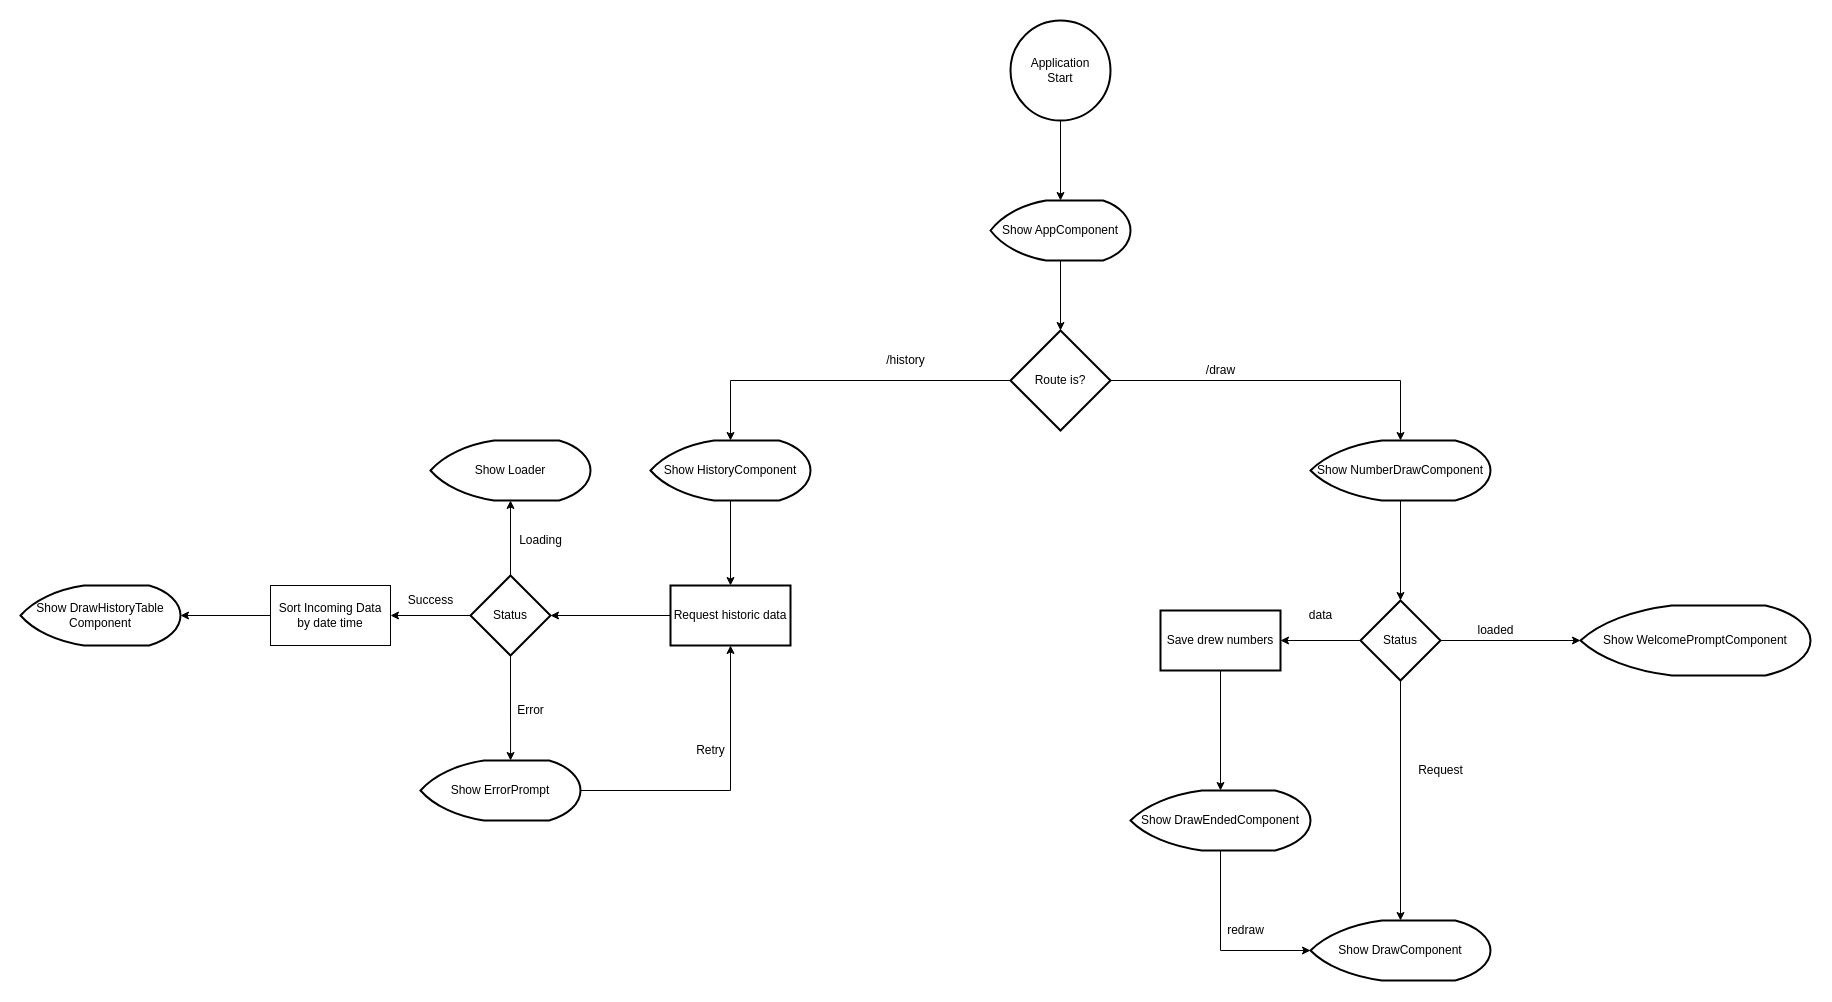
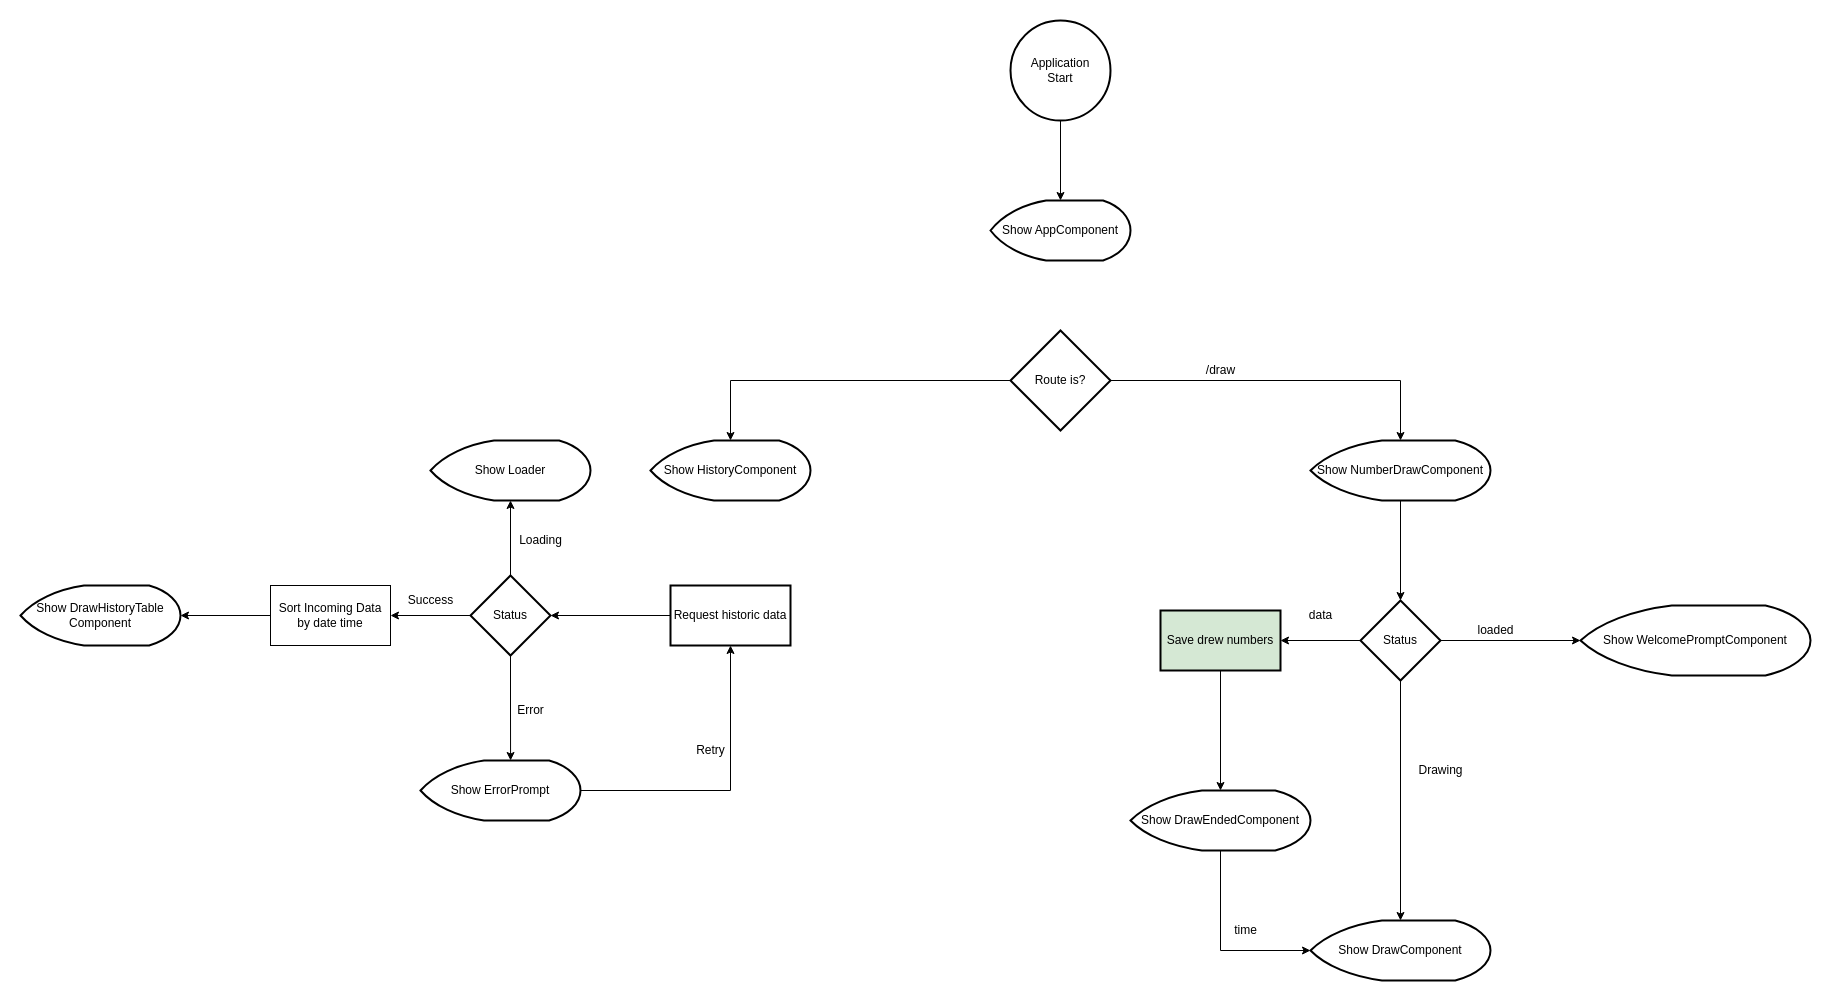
- <mxCell id="7" value="" style="edgeStyle=orthogonalEdgeStyle;rounded=0;orthogonalLoop=1;jettySize=auto;html=1;" edge="1" parent="1" source="8" target="6"><mxGeometry relative="1" as="geometry" /></mxCell>
- <mxCell id="26" value="/history" style="text;html=1;align=center;verticalAlign=middle;resizable=0;points=[];autosize=1;strokeColor=none;" vertex="1" parent="1"><mxGeometry x="880" y="350" width="50" height="20" as="geometry" /></mxCell>
- <mxCell id="29" style="edgeStyle=orthogonalEdgeStyle;rounded=0;orthogonalLoop=1;jettySize=auto;html=1;" edge="1" parent="1" source="30" target="28"><mxGeometry relative="1" as="geometry" /></mxCell>
- <mxCell id="22" value="Save drew numbers" style="whiteSpace=wrap;html=1;strokeWidth=2;" vertex="1" parent="1"><mxGeometry x="1160" y="610" width="120" height="60" as="geometry" /></mxCell>
+ <mxCell id="22" value="Save drew numbers" style="whiteSpace=wrap;html=1;strokeWidth=2;fillColor=#d5e8d4;" vertex="1" parent="1"><mxGeometry x="1160" y="610" width="120" height="60" as="geometry" /></mxCell>
- <mxCell id="17" value="Request" style="text;html=1;align=center;verticalAlign=middle;resizable=0;points=[];autosize=1;strokeColor=none;" vertex="1" parent="1"><mxGeometry x="1410" y="760" width="60" height="20" as="geometry" /></mxCell>
+ <mxCell id="17" value="Drawing" style="text;html=1;align=center;verticalAlign=middle;resizable=0;points=[];autosize=1;strokeColor=none;" vertex="1" parent="1"><mxGeometry x="1410" y="760" width="60" height="20" as="geometry" /></mxCell>
- <mxCell id="25" value="redraw" style="text;html=1;align=center;verticalAlign=middle;resizable=0;points=[];autosize=1;strokeColor=none;" vertex="1" parent="1"><mxGeometry x="1220" y="920" width="50" height="20" as="geometry" /></mxCell>
+ <mxCell id="25" value="time" style="text;html=1;align=center;verticalAlign=middle;resizable=0;points=[];autosize=1;strokeColor=none;" vertex="1" parent="1"><mxGeometry x="1220" y="920" width="50" height="20" as="geometry" /></mxCell>
